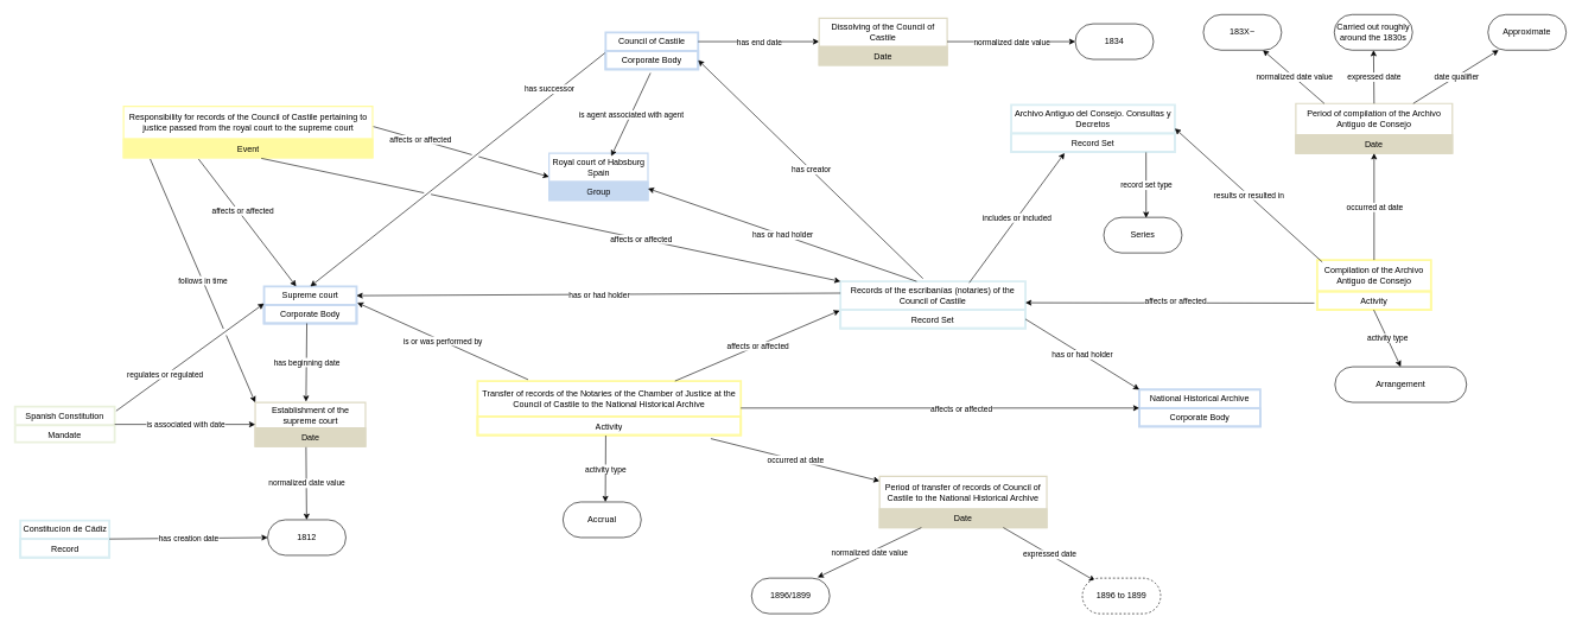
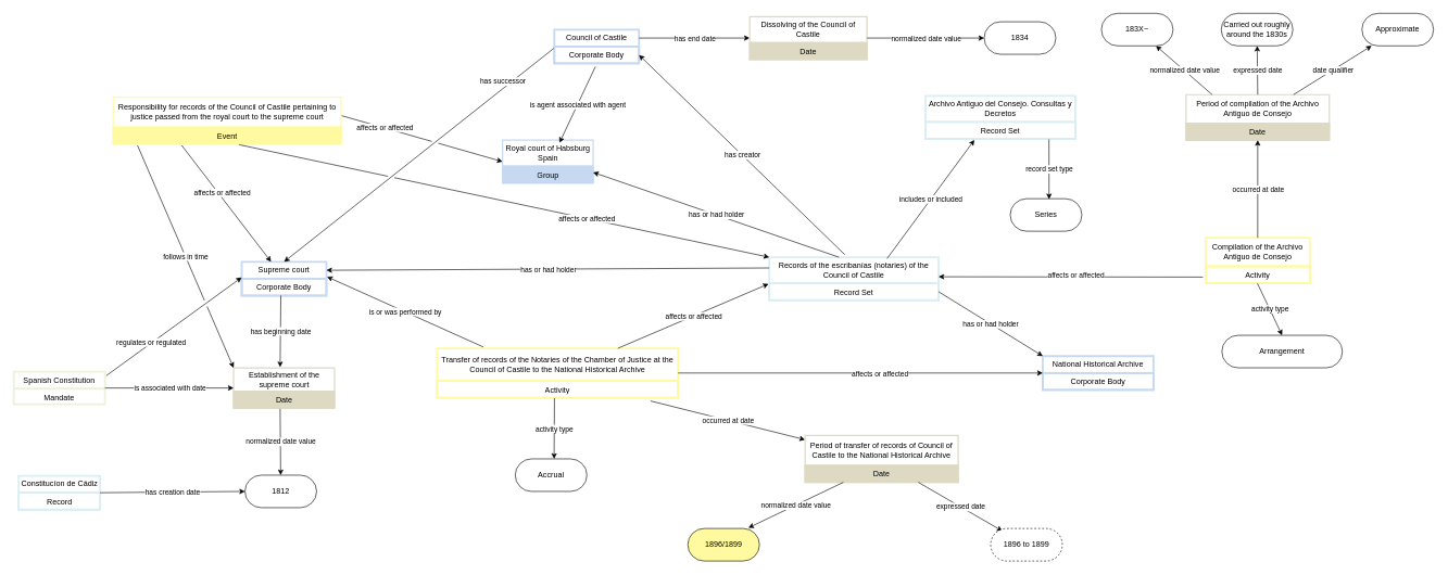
- <mxCell id="86" value="" style="endArrow=classic;html=1;rounded=0;exitX=0.045;exitY=0.04;exitDx=0;exitDy=0;entryX=1;entryY=0.5;entryDx=0;entryDy=0;exitPerimeter=0;" parent="1" source="84" target="64" edge="1"><mxGeometry relative="1" as="geometry"><mxPoint x="1270" y="135" as="sourcePoint" /><mxPoint x="1700" y="245" as="targetPoint" /></mxGeometry></mxCell>
- <mxCell id="87" value="results or resulted in" style="edgeLabel;resizable=0;html=1;;align=center;verticalAlign=middle;" parent="86" connectable="0" vertex="1"><mxGeometry relative="1" as="geometry" /></mxCell>
- <mxCell id="24" value="1896/1899" style="html=1;whiteSpace=wrap;rounded=1;arcSize=50;" parent="1" vertex="1"><mxGeometry x="1055" y="812" width="110" height="50" as="geometry" /></mxCell>
+ <mxCell id="24" value="1896/1899" style="html=1;whiteSpace=wrap;rounded=1;arcSize=50;fillColor=#fffaa0;" parent="1" vertex="1"><mxGeometry x="1055" y="812" width="110" height="50" as="geometry" /></mxCell>
